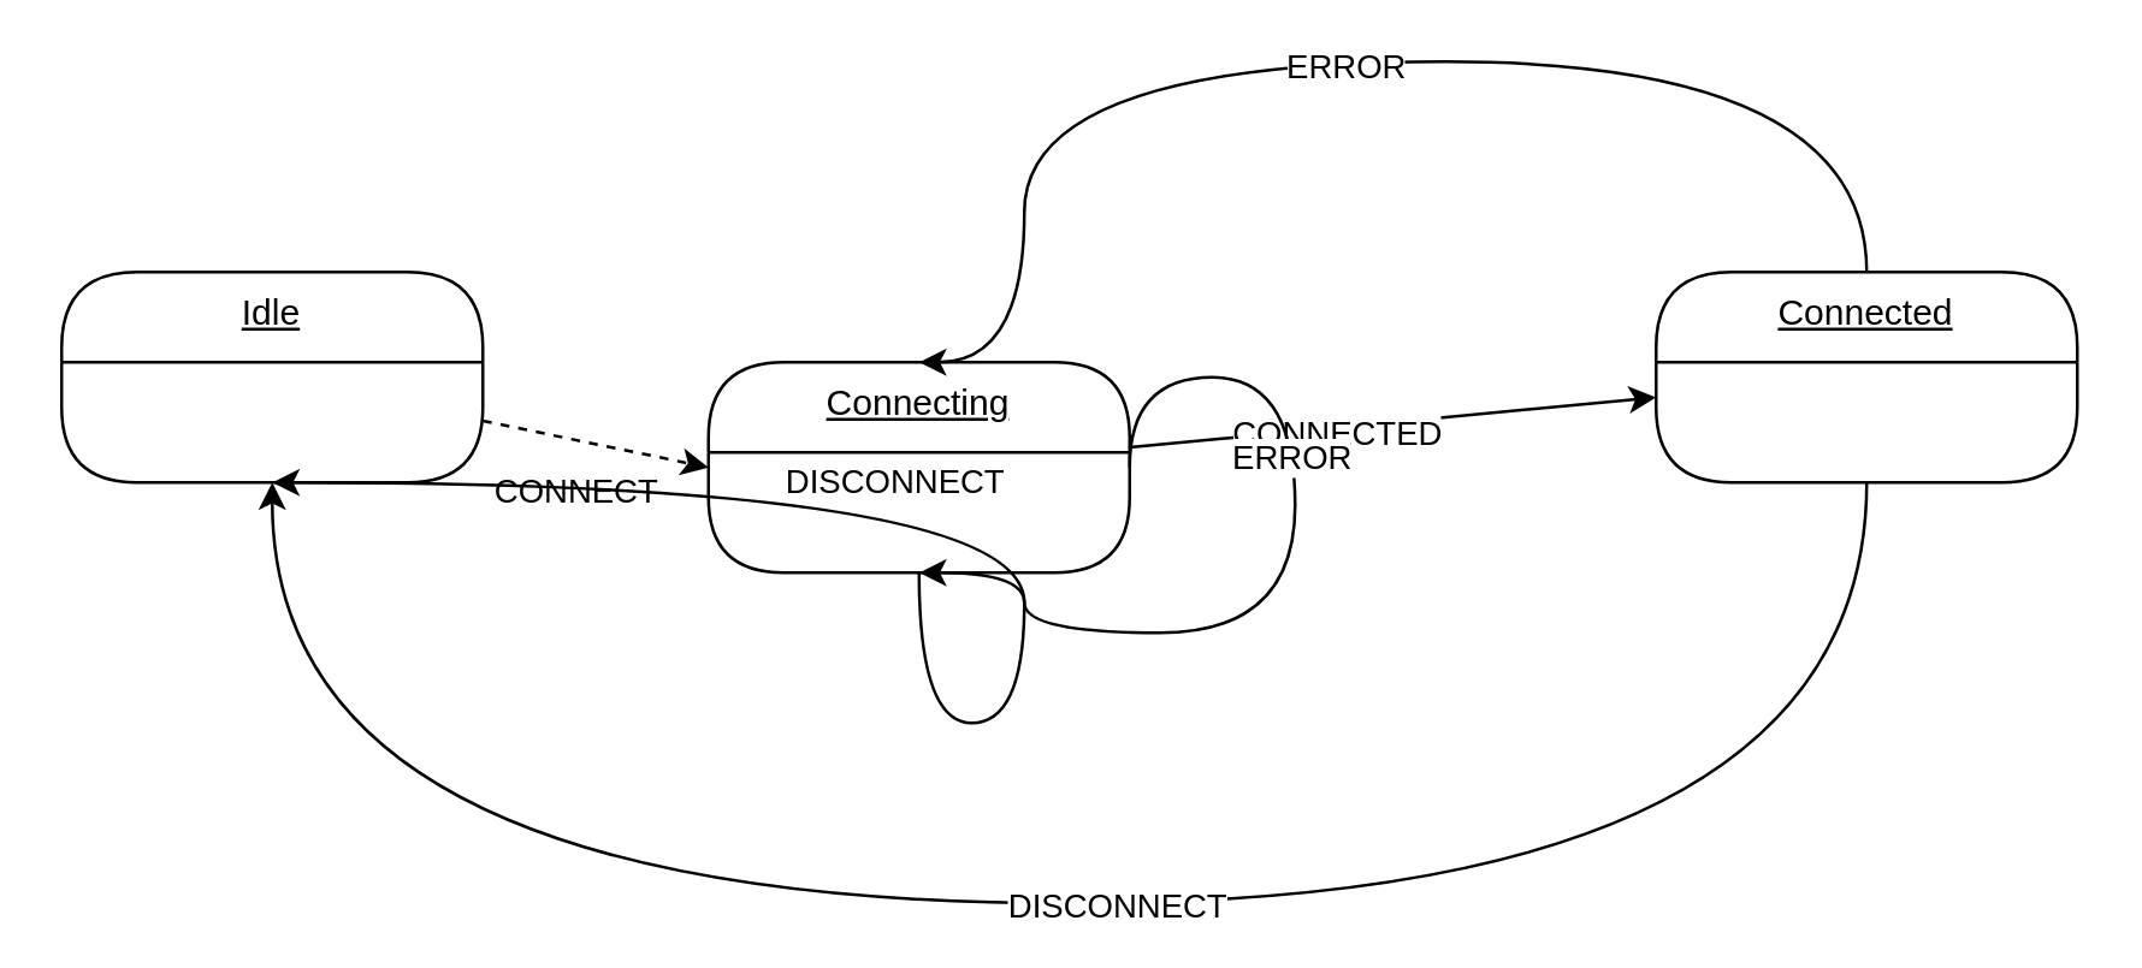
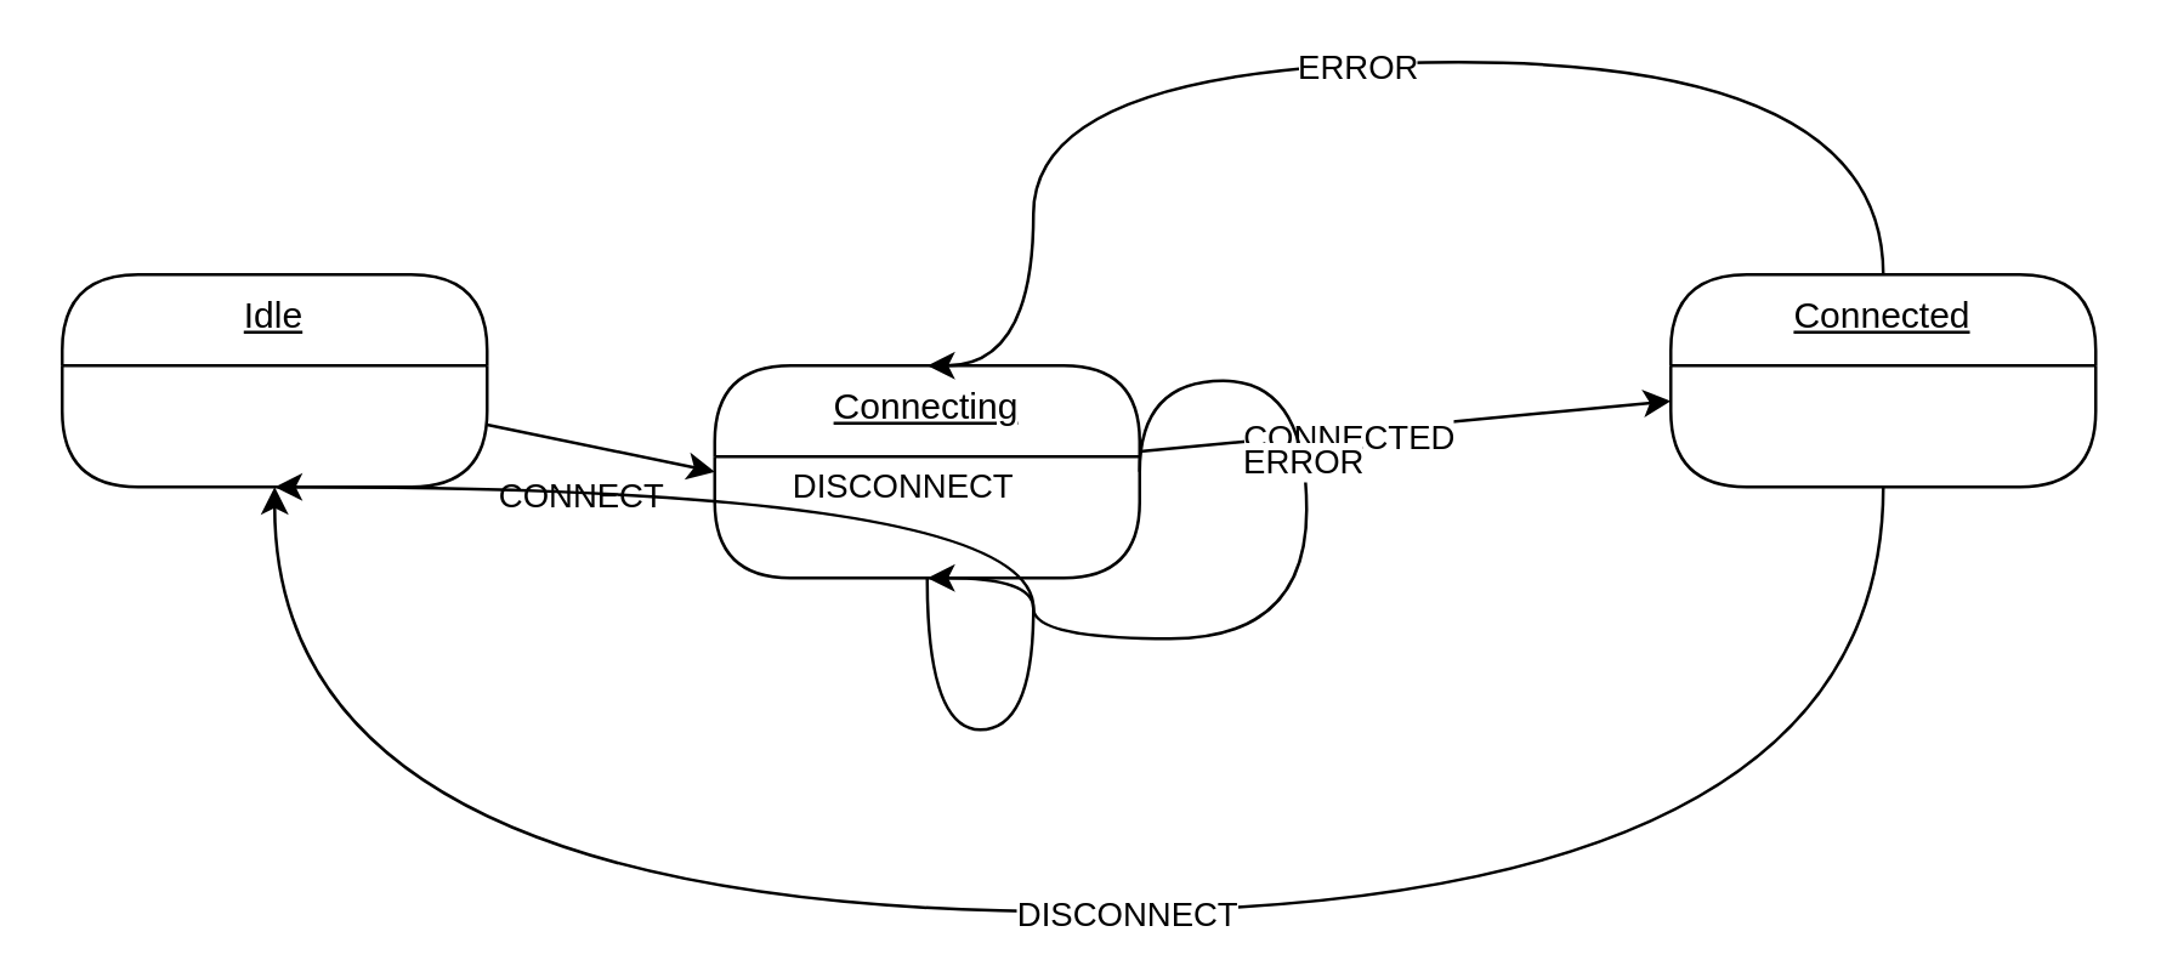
- <mxCell id="2" style="edgeStyle=none;rounded=0;orthogonalLoop=1;jettySize=auto;html=1;entryX=0;entryY=0.5;entryDx=0;entryDy=0;dashed=1;" parent="1" source="4" target="10" edge="1"><mxGeometry relative="1" as="geometry" /></mxCell>
+ <mxCell id="2" style="edgeStyle=none;rounded=0;orthogonalLoop=1;jettySize=auto;html=1;entryX=0;entryY=0.5;entryDx=0;entryDy=0;" parent="1" source="4" target="10" edge="1"><mxGeometry relative="1" as="geometry" /></mxCell>
